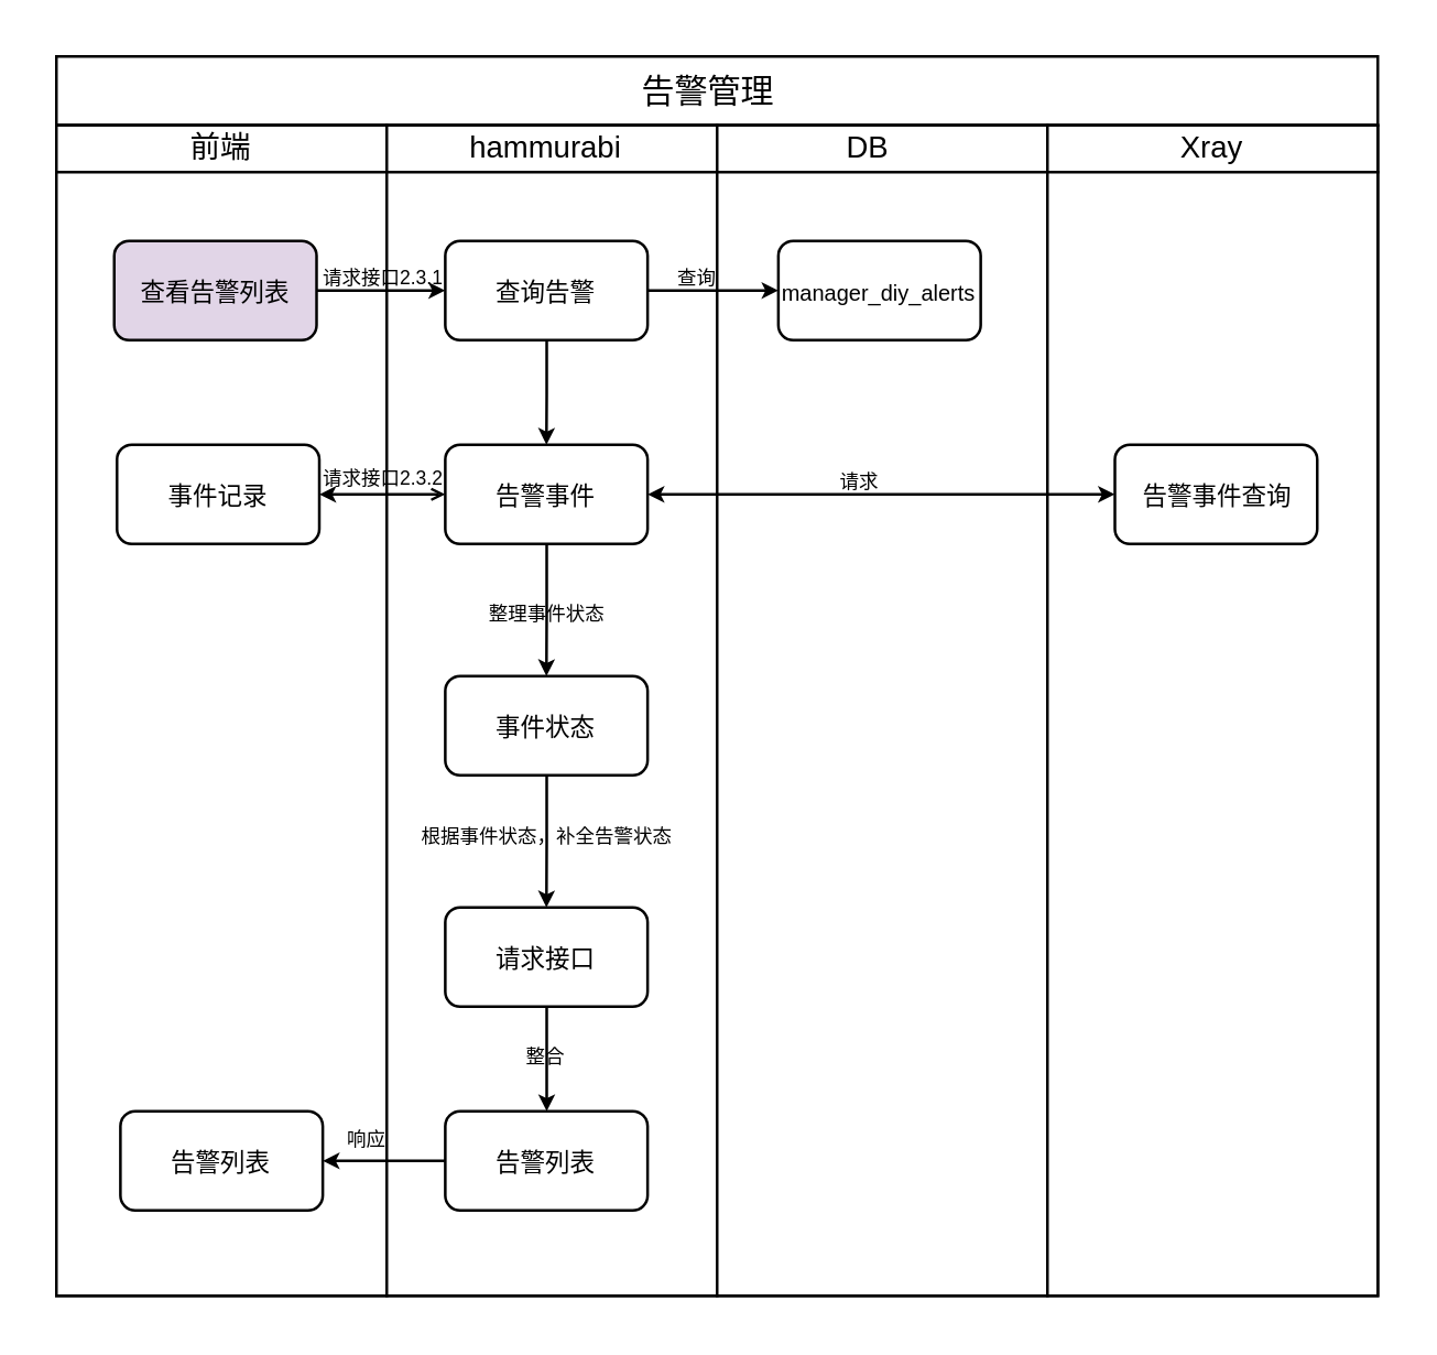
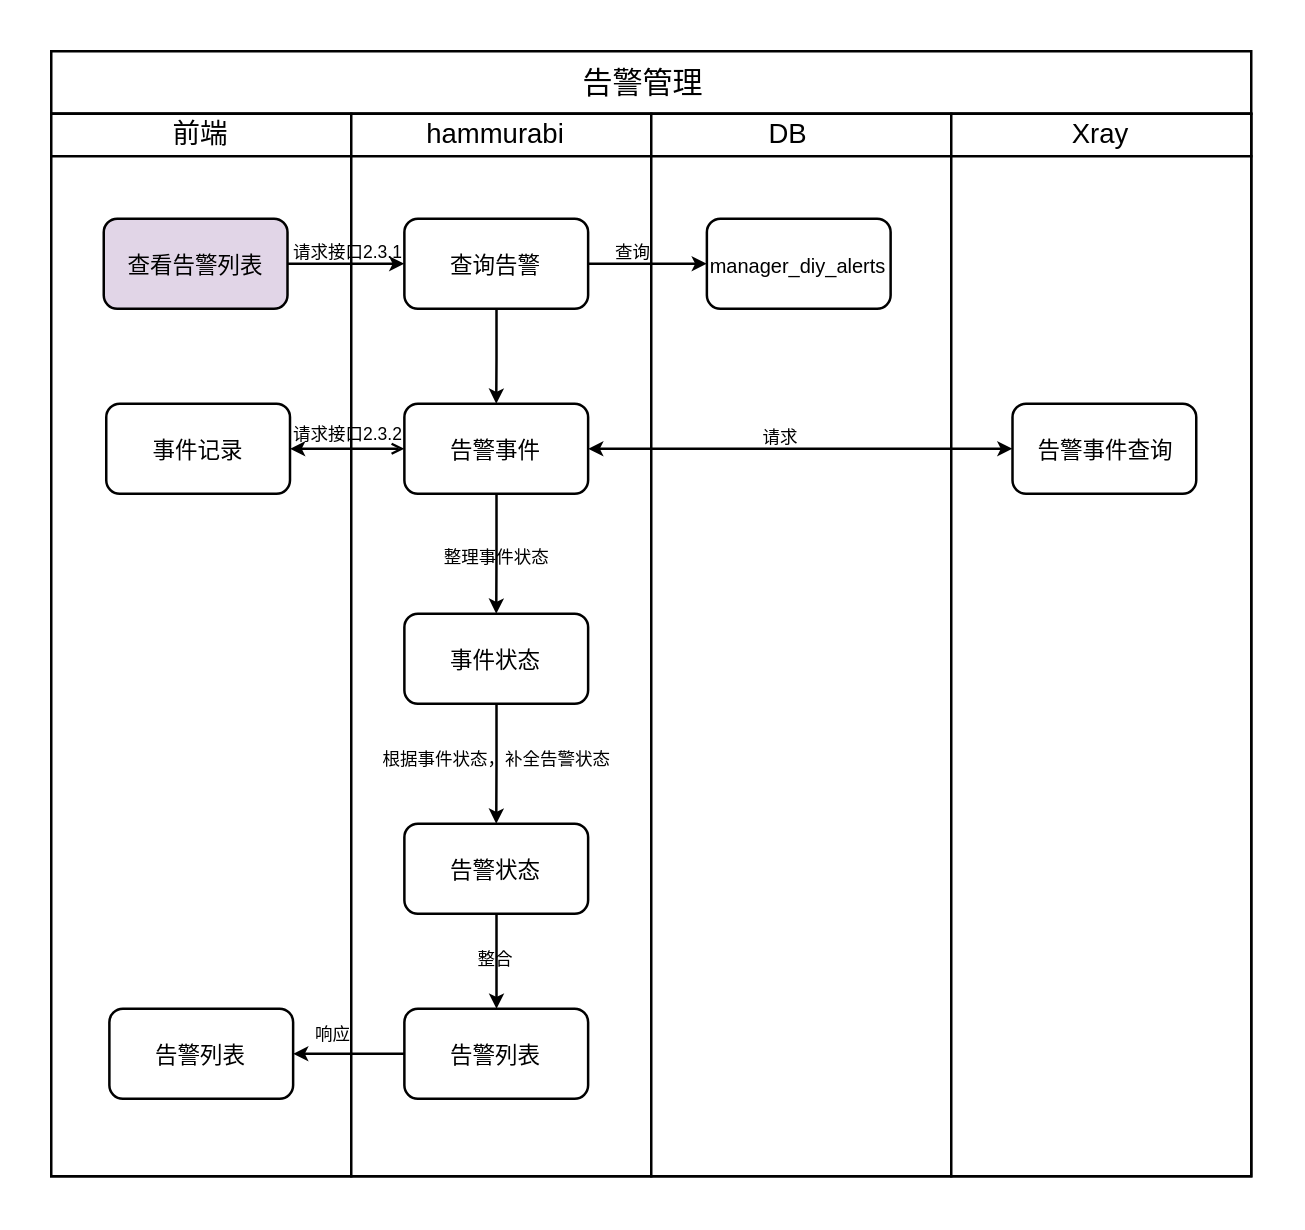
- <mxCell id="33" value="&lt;font style=&quot;font-size: 9px;&quot;&gt;请求接口&lt;/font&gt;" style="rounded=1;whiteSpace=wrap;html=1;" vertex="1" parent="1"><mxGeometry x="161.25" y="329" width="73.5" height="36" as="geometry" /></mxCell>
+ <mxCell id="33" value="&lt;font style=&quot;font-size: 9px;&quot;&gt;告警状态&lt;/font&gt;" style="rounded=1;whiteSpace=wrap;html=1;" vertex="1" parent="1"><mxGeometry x="161.25" y="329" width="73.5" height="36" as="geometry" /></mxCell>
